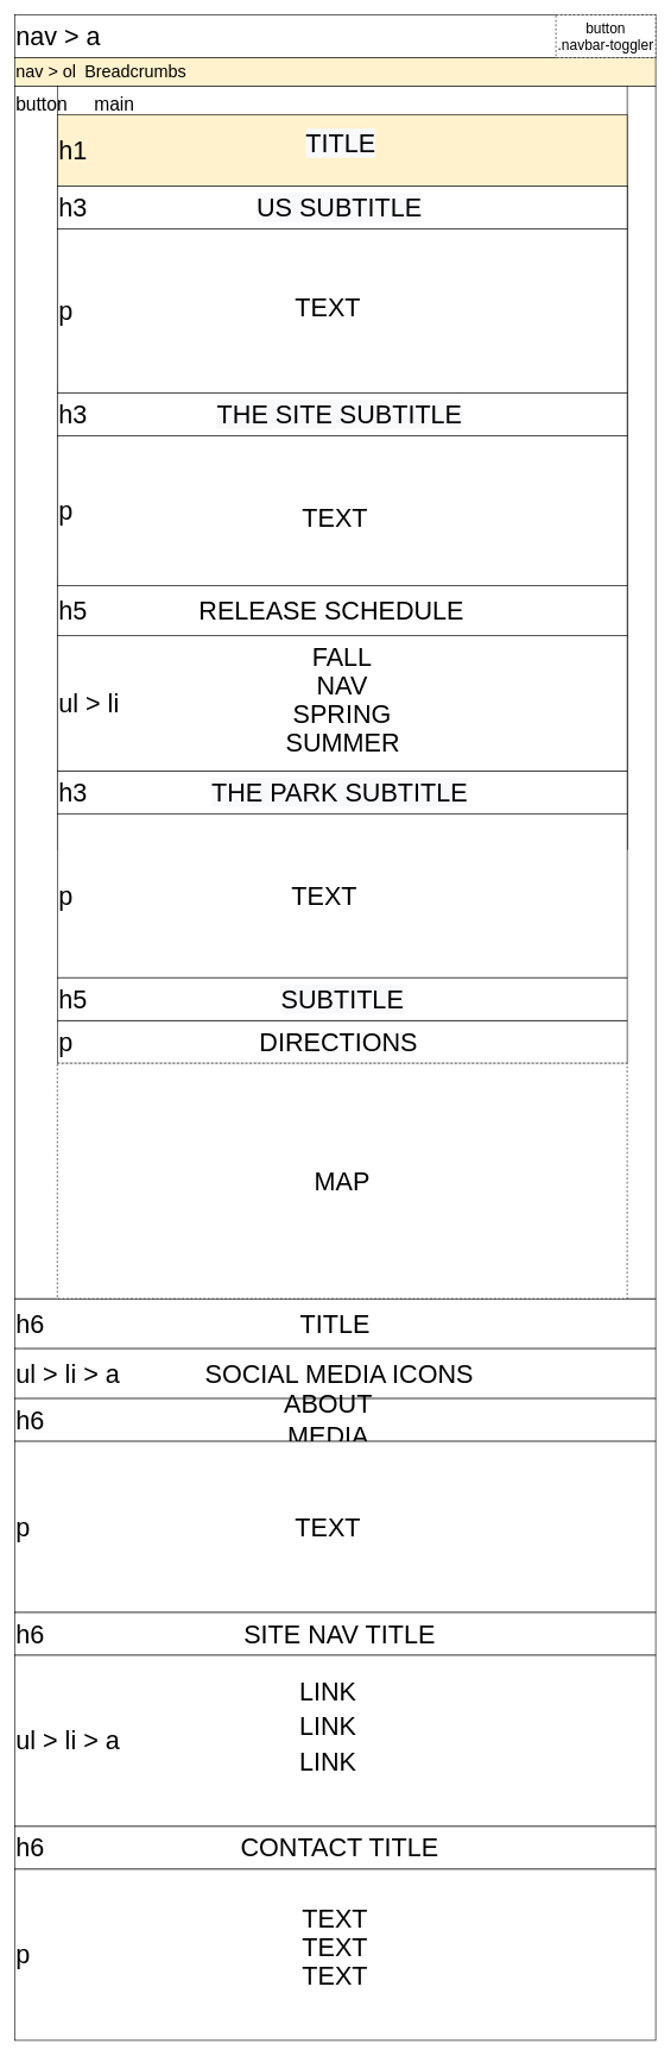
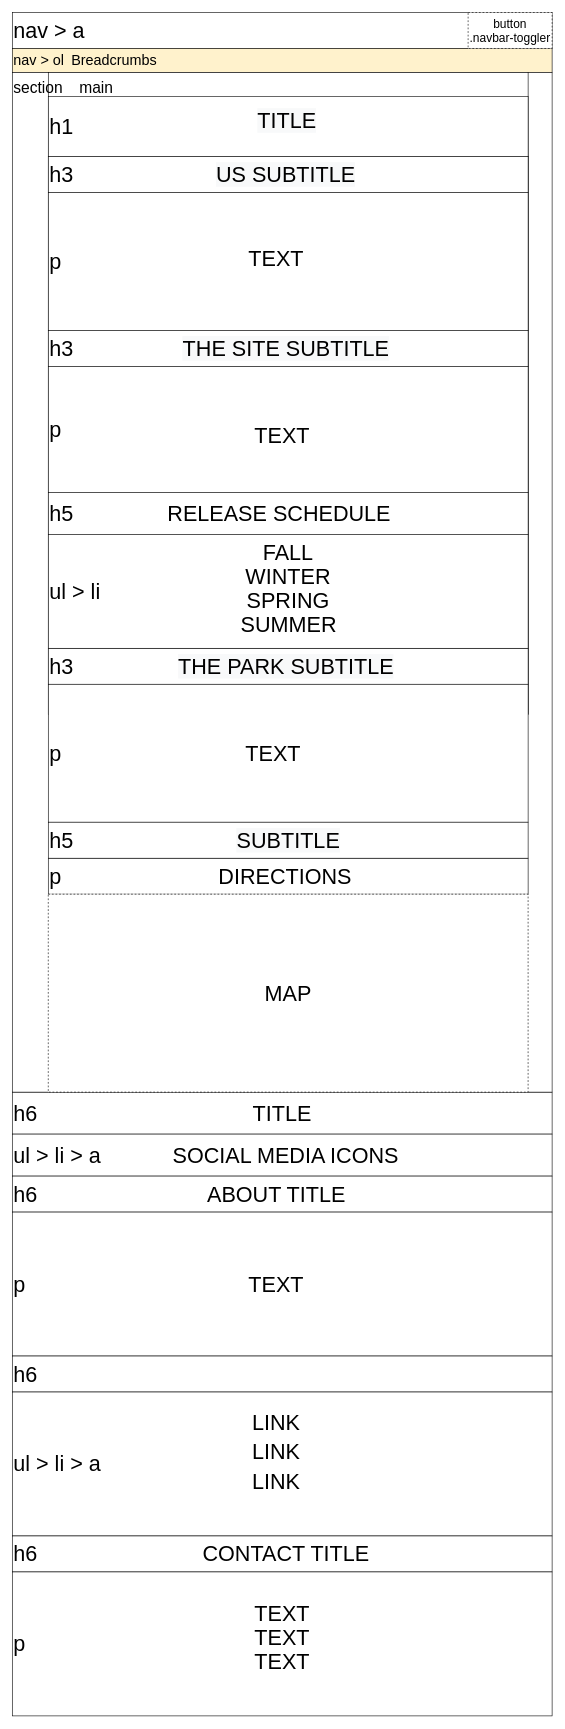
- <mxCell id="28" value="&lt;div align=&quot;left&quot; style=&quot;font-size: 26px&quot;&gt;&lt;font style=&quot;font-size: 26px&quot;&gt;button&lt;/font&gt;&lt;/div&gt;" style="text;html=1;strokeColor=none;fillColor=none;align=left;verticalAlign=middle;whiteSpace=wrap;rounded=0;" vertex="1" parent="1"><mxGeometry x="20" y="120" width="120" height="50" as="geometry" /></mxCell>
+ <mxCell id="28" value="&lt;div align=&quot;left&quot; style=&quot;font-size: 26px&quot;&gt;&lt;font style=&quot;font-size: 26px&quot;&gt;section&lt;/font&gt;&lt;/div&gt;" style="text;html=1;strokeColor=none;fillColor=none;align=left;verticalAlign=middle;whiteSpace=wrap;rounded=0;" vertex="1" parent="1"><mxGeometry x="20" y="120" width="120" height="50" as="geometry" /></mxCell>
- <mxCell id="30" value="&lt;div align=&quot;left&quot;&gt;&lt;font style=&quot;font-size: 36px&quot;&gt;h1&lt;/font&gt;&lt;/div&gt;" style="rounded=0;whiteSpace=wrap;html=1;align=left;fillColor=#fff2cc;" vertex="1" parent="1"><mxGeometry x="80" y="160" width="800" height="100" as="geometry" /></mxCell>
+ <mxCell id="30" value="&lt;div align=&quot;left&quot;&gt;&lt;font style=&quot;font-size: 36px&quot;&gt;h1&lt;/font&gt;&lt;/div&gt;" style="rounded=0;whiteSpace=wrap;html=1;align=left;" vertex="1" parent="1"><mxGeometry x="80" y="160" width="800" height="100" as="geometry" /></mxCell>
- <mxCell id="53" value="&lt;span style=&quot;font-size: 36px&quot;&gt;NAV&lt;/span&gt;" style="text;html=1;strokeColor=none;fillColor=none;align=center;verticalAlign=middle;whiteSpace=wrap;rounded=0;" vertex="1" parent="1"><mxGeometry x="275" y="950" width="410" height="20" as="geometry" /></mxCell>
+ <mxCell id="53" value="&lt;span style=&quot;font-size: 36px&quot;&gt;WINTER&lt;/span&gt;" style="text;html=1;strokeColor=none;fillColor=none;align=center;verticalAlign=middle;whiteSpace=wrap;rounded=0;" vertex="1" parent="1"><mxGeometry x="275" y="950" width="410" height="20" as="geometry" /></mxCell>
- <mxCell id="11" value="&lt;font style=&quot;font-size: 36px&quot;&gt;ABOUT MEDIA&lt;/font&gt;" style="text;html=1;strokeColor=none;fillColor=none;align=center;verticalAlign=middle;whiteSpace=wrap;rounded=0;" vertex="1" parent="1"><mxGeometry x="337.5" y="1980" width="245" height="20" as="geometry" /></mxCell>
+ <mxCell id="11" value="&lt;font style=&quot;font-size: 36px&quot;&gt;ABOUT TITLE&lt;/font&gt;" style="text;html=1;strokeColor=none;fillColor=none;align=center;verticalAlign=middle;whiteSpace=wrap;rounded=0;" vertex="1" parent="1"><mxGeometry x="337.5" y="1980" width="245" height="20" as="geometry" /></mxCell>
- <mxCell id="15" value="&lt;font style=&quot;font-size: 36px&quot;&gt;SITE NAV TITLE&lt;/font&gt;" style="text;html=1;strokeColor=none;fillColor=none;align=center;verticalAlign=middle;whiteSpace=wrap;rounded=0;" vertex="1" parent="1"><mxGeometry x="323.5" y="2280" width="305" height="20" as="geometry" /></mxCell>
